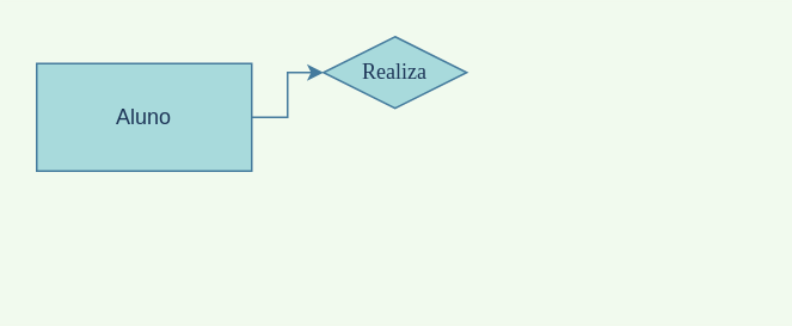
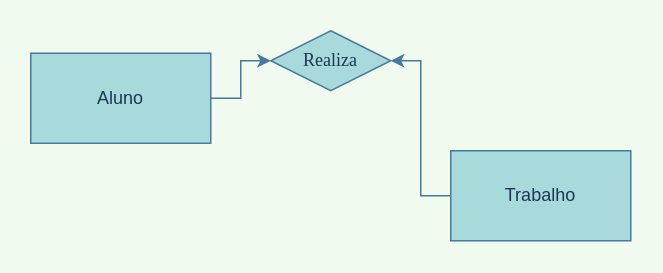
+ <mxCell id="4" style="rounded=0;orthogonalLoop=1;jettySize=auto;html=1;entryX=1;entryY=0.5;entryDx=0;entryDy=0;edgeStyle=orthogonalEdgeStyle;labelBackgroundColor=#F1FAEE;strokeColor=#457B9D;fontColor=#1D3557;" edge="1" parent="1" source="5" target="6"><mxGeometry relative="1" as="geometry" /></mxCell>
+ <mxCell id="5" value="Trabalho" style="rounded=0;whiteSpace=wrap;html=1;fillColor=#A8DADC;strokeColor=#457B9D;fontColor=#1D3557;" vertex="1" parent="1"><mxGeometry x="300" y="100" width="120" height="60" as="geometry" /></mxCell>
